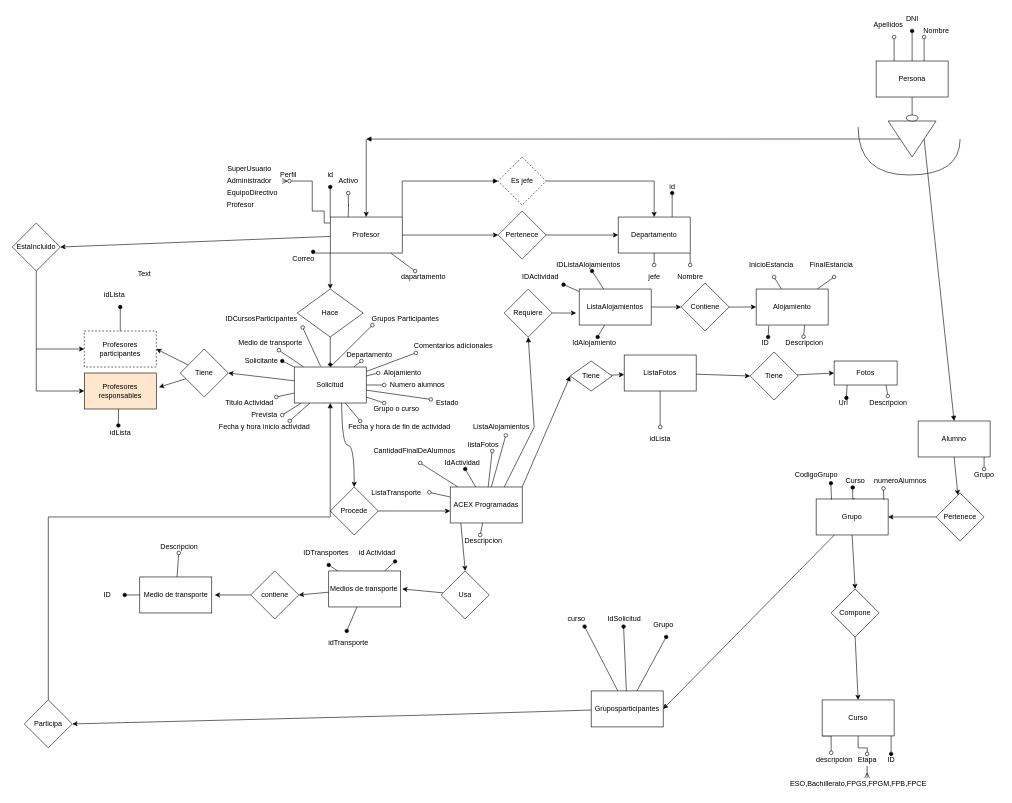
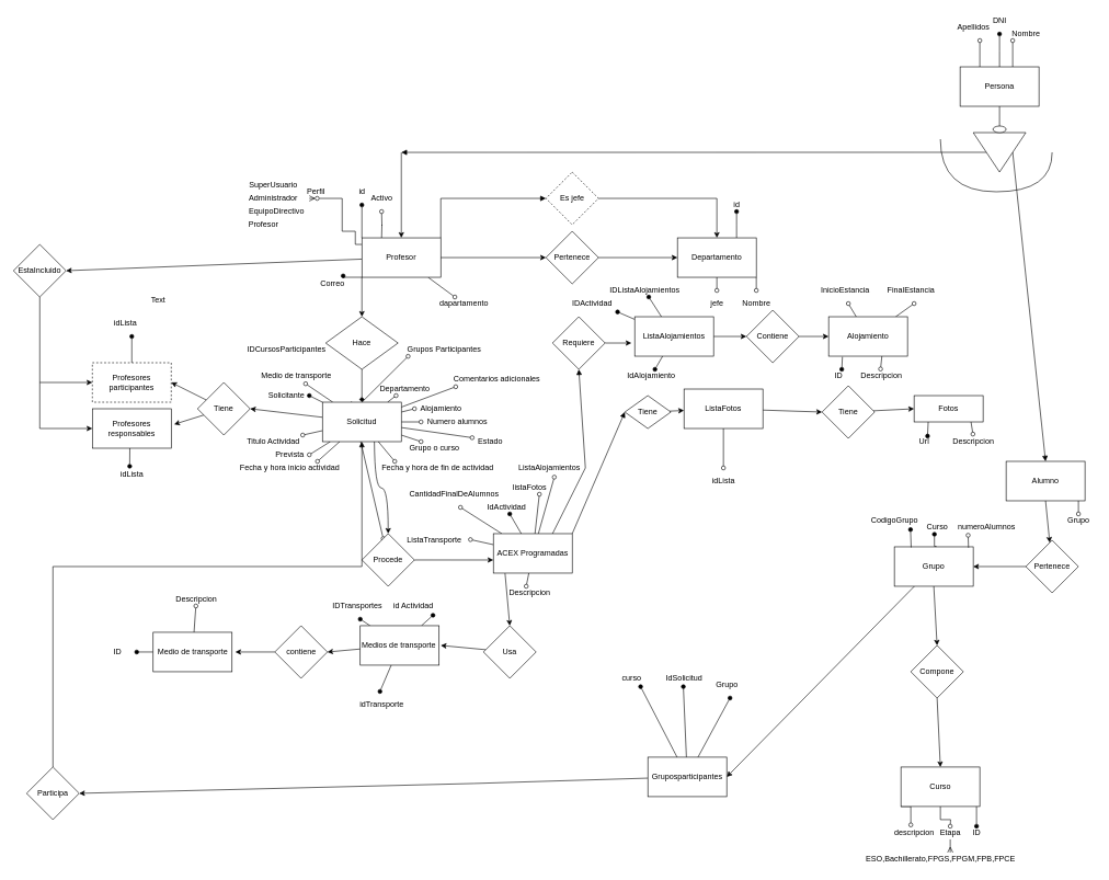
- <mxCell id="18" style="edgeStyle=none;rounded=0;orthogonalLoop=1;jettySize=auto;html=1;endArrow=oval;endFill=0;exitX=0.367;exitY=-0.017;exitDx=0;exitDy=0;exitPerimeter=0;entryX=1.031;entryY=1.2;entryDx=0;entryDy=0;entryPerimeter=0;" edge="1" parent="1" source="99" target="172"><mxGeometry relative="1" as="geometry"><mxPoint x="720" y="891" as="targetPoint" /></mxGeometry></mxCell>
+ <mxCell id="18" style="edgeStyle=none;rounded=0;orthogonalLoop=1;jettySize=auto;html=1;endArrow=oval;endFill=0;exitX=0.367;exitY=-0.017;exitDx=0;exitDy=0;exitPerimeter=0;" edge="1" parent="1" source="99" target="101"><mxGeometry relative="1" as="geometry"><mxPoint x="720" y="891" as="targetPoint" /></mxGeometry></mxCell>
- <mxCell id="142" value="Profesores responsables" style="whiteSpace=wrap;html=1;fillColor=#ffe6cc;" vertex="1" parent="1"><mxGeometry x="140" y="621" width="120" height="60" as="geometry" /></mxCell>
+ <mxCell id="142" value="Profesores responsables" style="whiteSpace=wrap;html=1;" vertex="1" parent="1"><mxGeometry x="140" y="621" width="120" height="60" as="geometry" /></mxCell>
